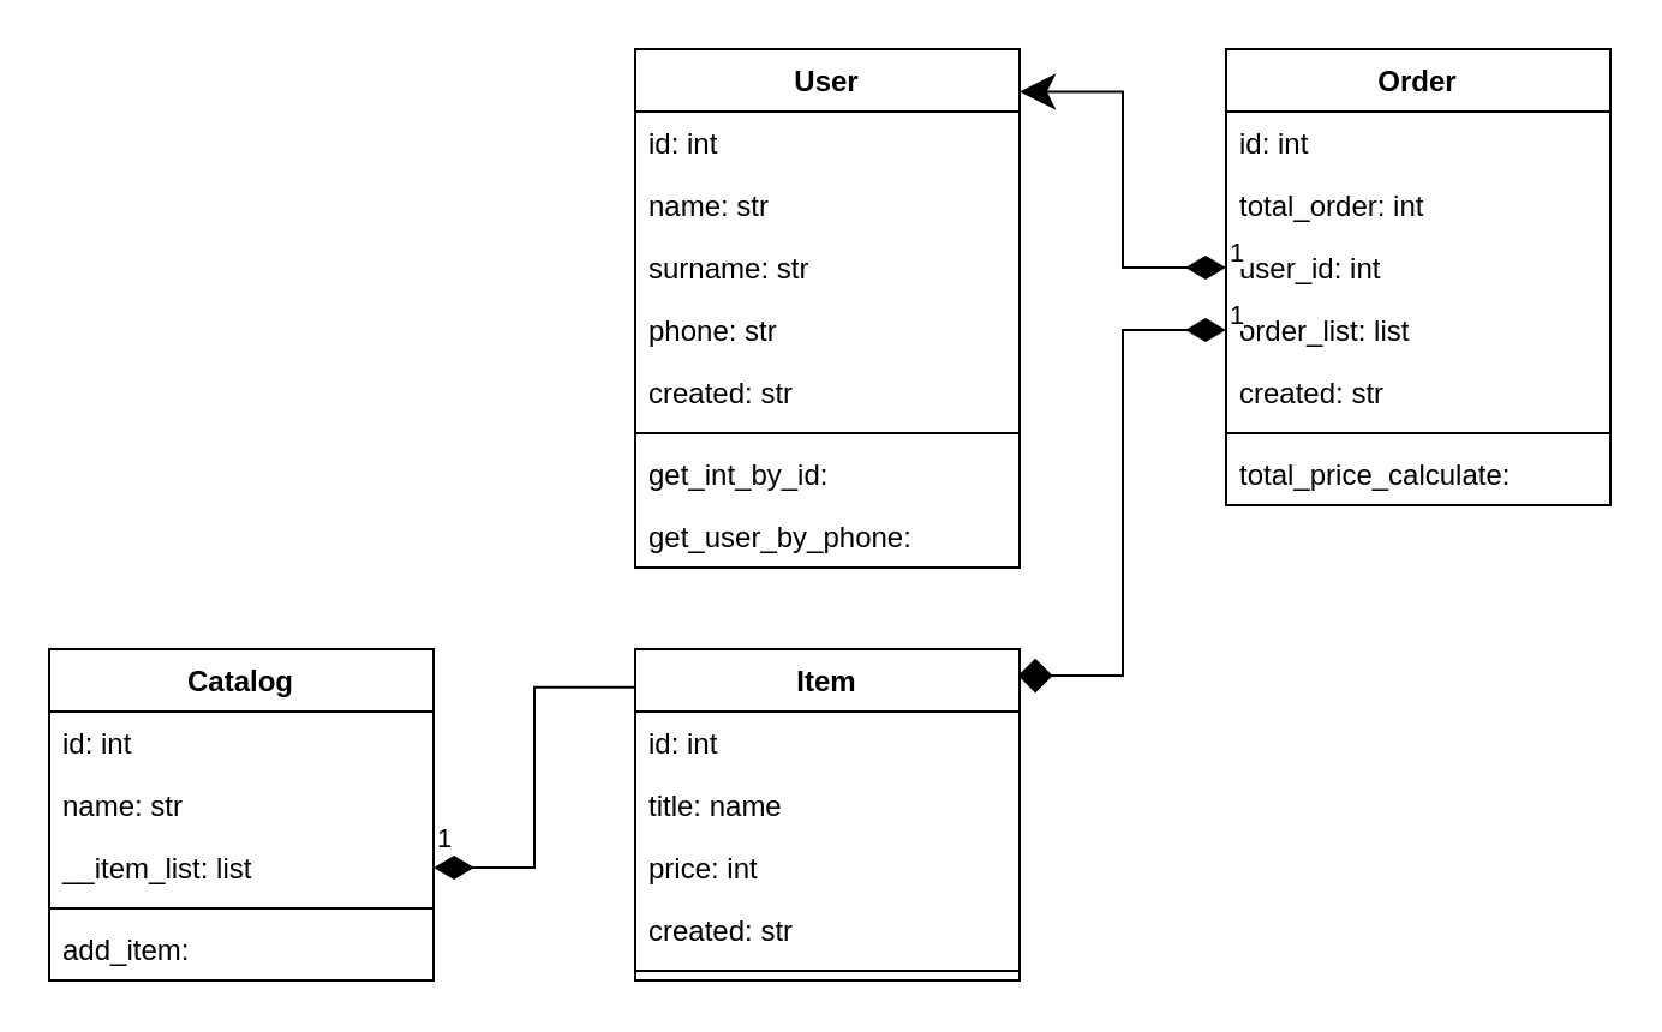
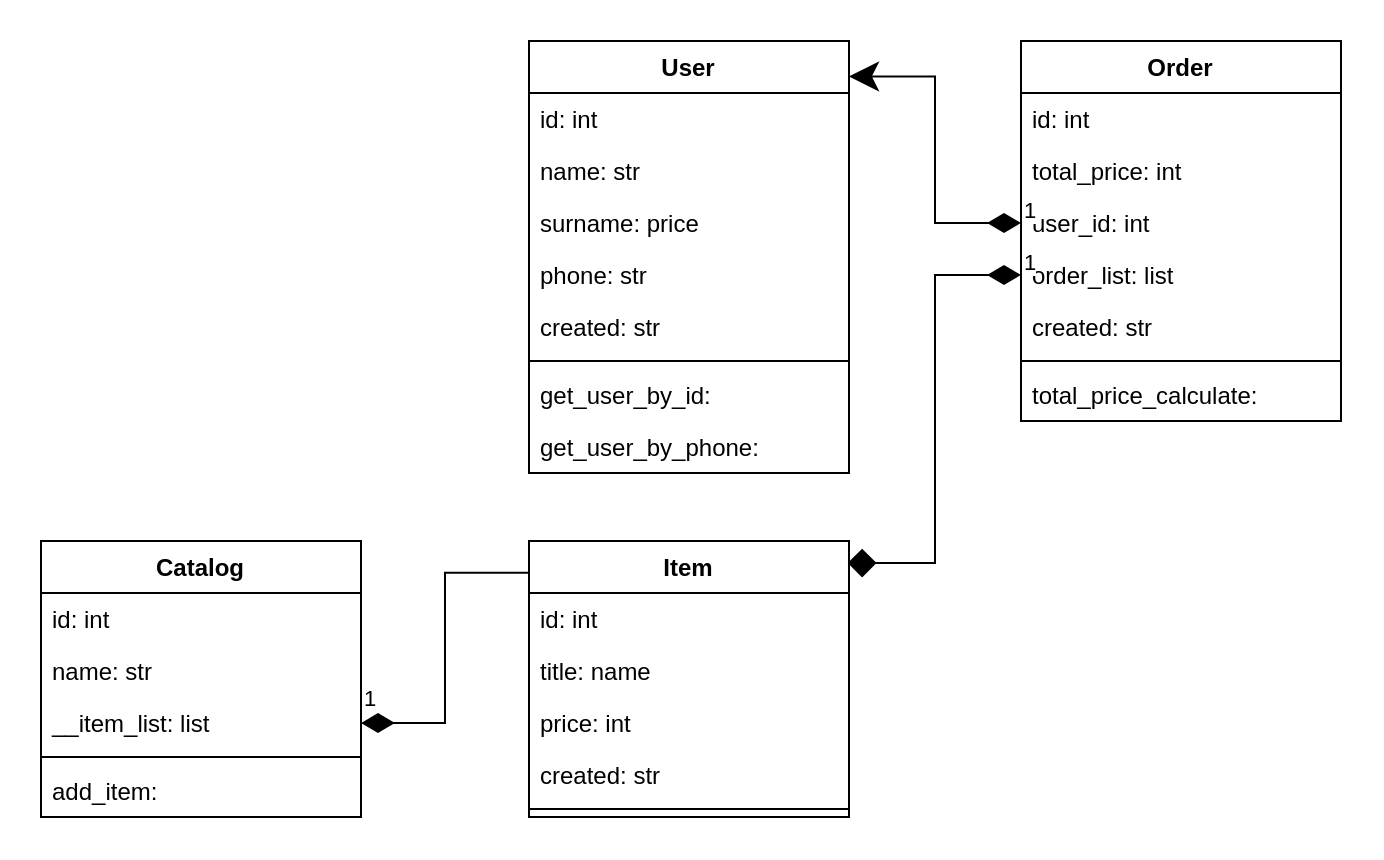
- <mxCell id="19" value="total_order: int" style="text;strokeColor=none;fillColor=none;align=left;verticalAlign=top;spacingLeft=4;spacingRight=4;overflow=hidden;rotatable=0;points=[[0,0.5],[1,0.5]];portConstraint=eastwest;" parent="17" vertex="1"><mxGeometry y="52" width="160" height="26" as="geometry" /></mxCell>
+ <mxCell id="19" value="total_price: int" style="text;strokeColor=none;fillColor=none;align=left;verticalAlign=top;spacingLeft=4;spacingRight=4;overflow=hidden;rotatable=0;points=[[0,0.5],[1,0.5]];portConstraint=eastwest;" parent="17" vertex="1"><mxGeometry y="52" width="160" height="26" as="geometry" /></mxCell>
- <mxCell id="5" value="surname: str" style="text;strokeColor=none;fillColor=none;align=left;verticalAlign=top;spacingLeft=4;spacingRight=4;overflow=hidden;rotatable=0;points=[[0,0.5],[1,0.5]];portConstraint=eastwest;" parent="2" vertex="1"><mxGeometry y="78" width="160" height="26" as="geometry" /></mxCell>
+ <mxCell id="5" value="surname: price" style="text;strokeColor=none;fillColor=none;align=left;verticalAlign=top;spacingLeft=4;spacingRight=4;overflow=hidden;rotatable=0;points=[[0,0.5],[1,0.5]];portConstraint=eastwest;" parent="2" vertex="1"><mxGeometry y="78" width="160" height="26" as="geometry" /></mxCell>
- <mxCell id="9" value="get_int_by_id: " style="text;strokeColor=none;fillColor=none;align=left;verticalAlign=top;spacingLeft=4;spacingRight=4;overflow=hidden;rotatable=0;points=[[0,0.5],[1,0.5]];portConstraint=eastwest;" parent="2" vertex="1"><mxGeometry y="164" width="160" height="26" as="geometry" /></mxCell>
+ <mxCell id="9" value="get_user_by_id: " style="text;strokeColor=none;fillColor=none;align=left;verticalAlign=top;spacingLeft=4;spacingRight=4;overflow=hidden;rotatable=0;points=[[0,0.5],[1,0.5]];portConstraint=eastwest;" parent="2" vertex="1"><mxGeometry y="164" width="160" height="26" as="geometry" /></mxCell>
